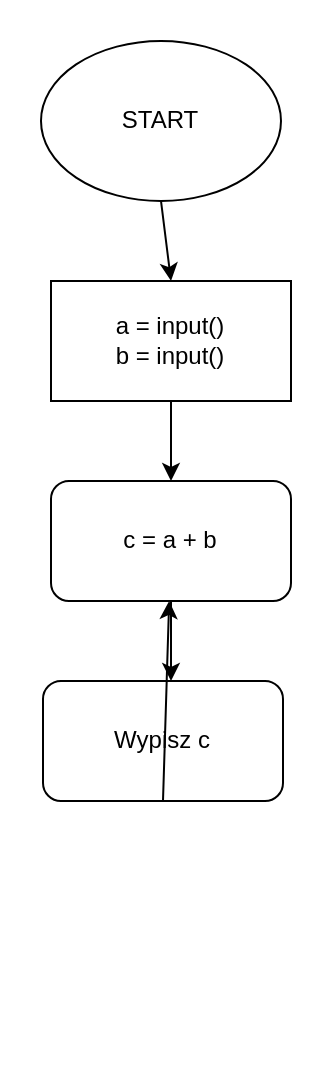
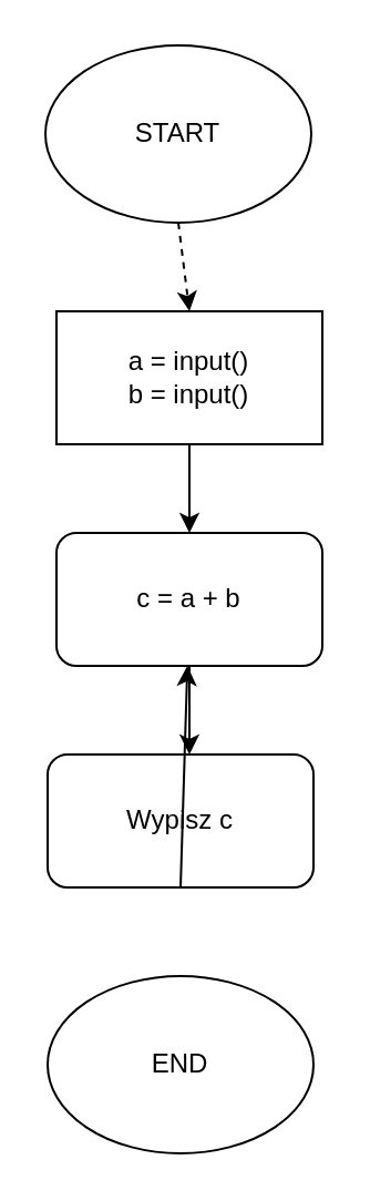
- <mxCell id="4" value="" style="endArrow=classic;html=1;rounded=0;exitX=0.5;exitY=1;exitDx=0;exitDy=0;entryX=0.5;entryY=0;entryDx=0;entryDy=0;" edge="1" parent="1" source="2" target="3"><mxGeometry width="50" height="50" relative="1" as="geometry"><mxPoint x="61" y="410" as="sourcePoint" /><mxPoint x="111" y="360" as="targetPoint" /></mxGeometry></mxCell>
+ <mxCell id="4" value="" style="endArrow=classic;html=1;rounded=0;exitX=0.5;exitY=1;exitDx=0;exitDy=0;entryX=0.5;entryY=0;entryDx=0;entryDy=0;dashed=1;" edge="1" parent="1" source="2" target="3"><mxGeometry width="50" height="50" relative="1" as="geometry"><mxPoint x="61" y="410" as="sourcePoint" /><mxPoint x="111" y="360" as="targetPoint" /></mxGeometry></mxCell>
+ <mxCell id="7" value="END" style="ellipse;whiteSpace=wrap;html=1;" vertex="1" parent="1"><mxGeometry x="21" y="440" width="120" height="80" as="geometry" /></mxCell>
